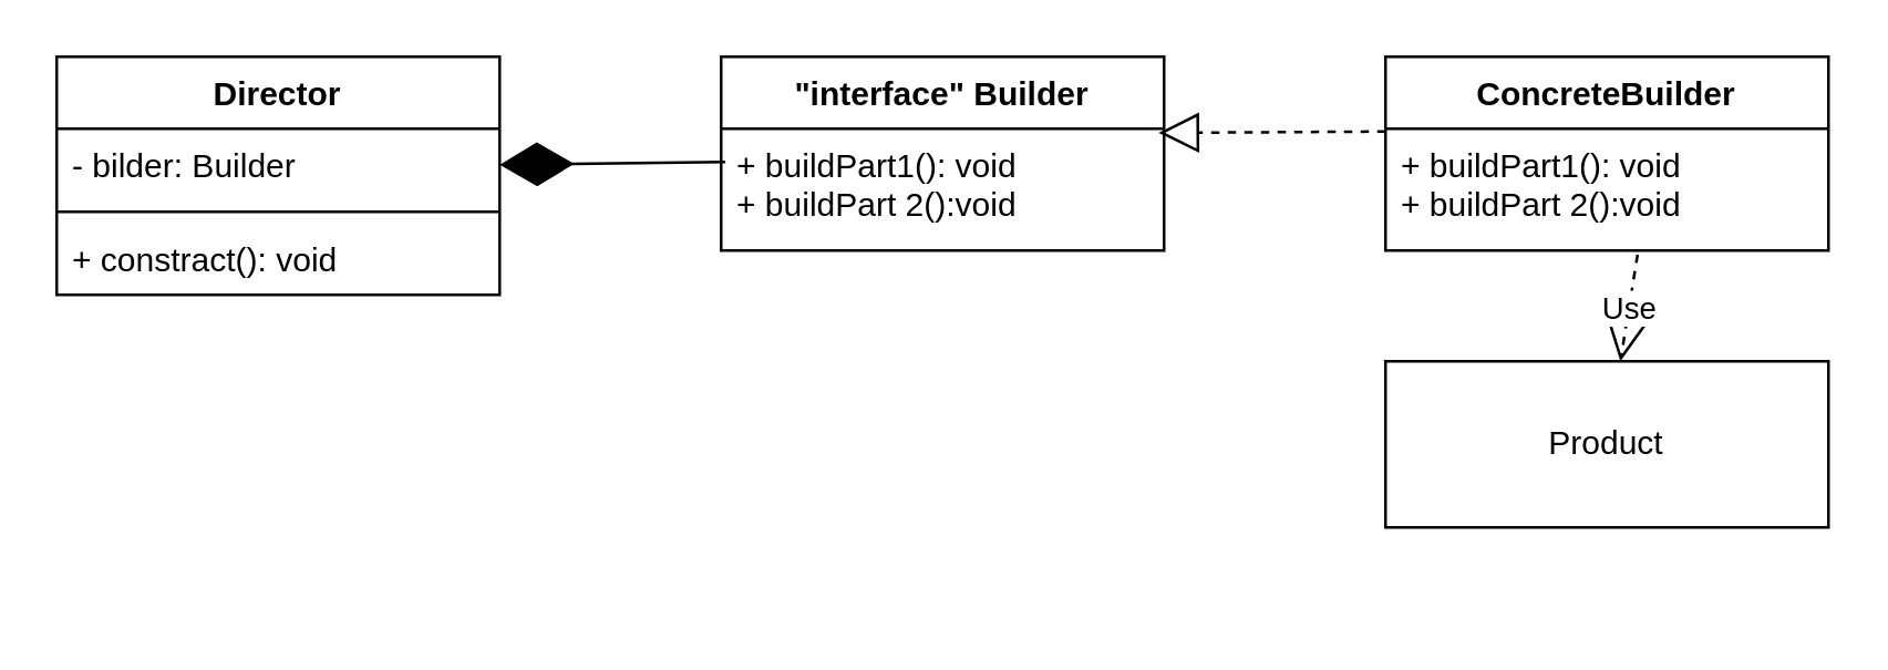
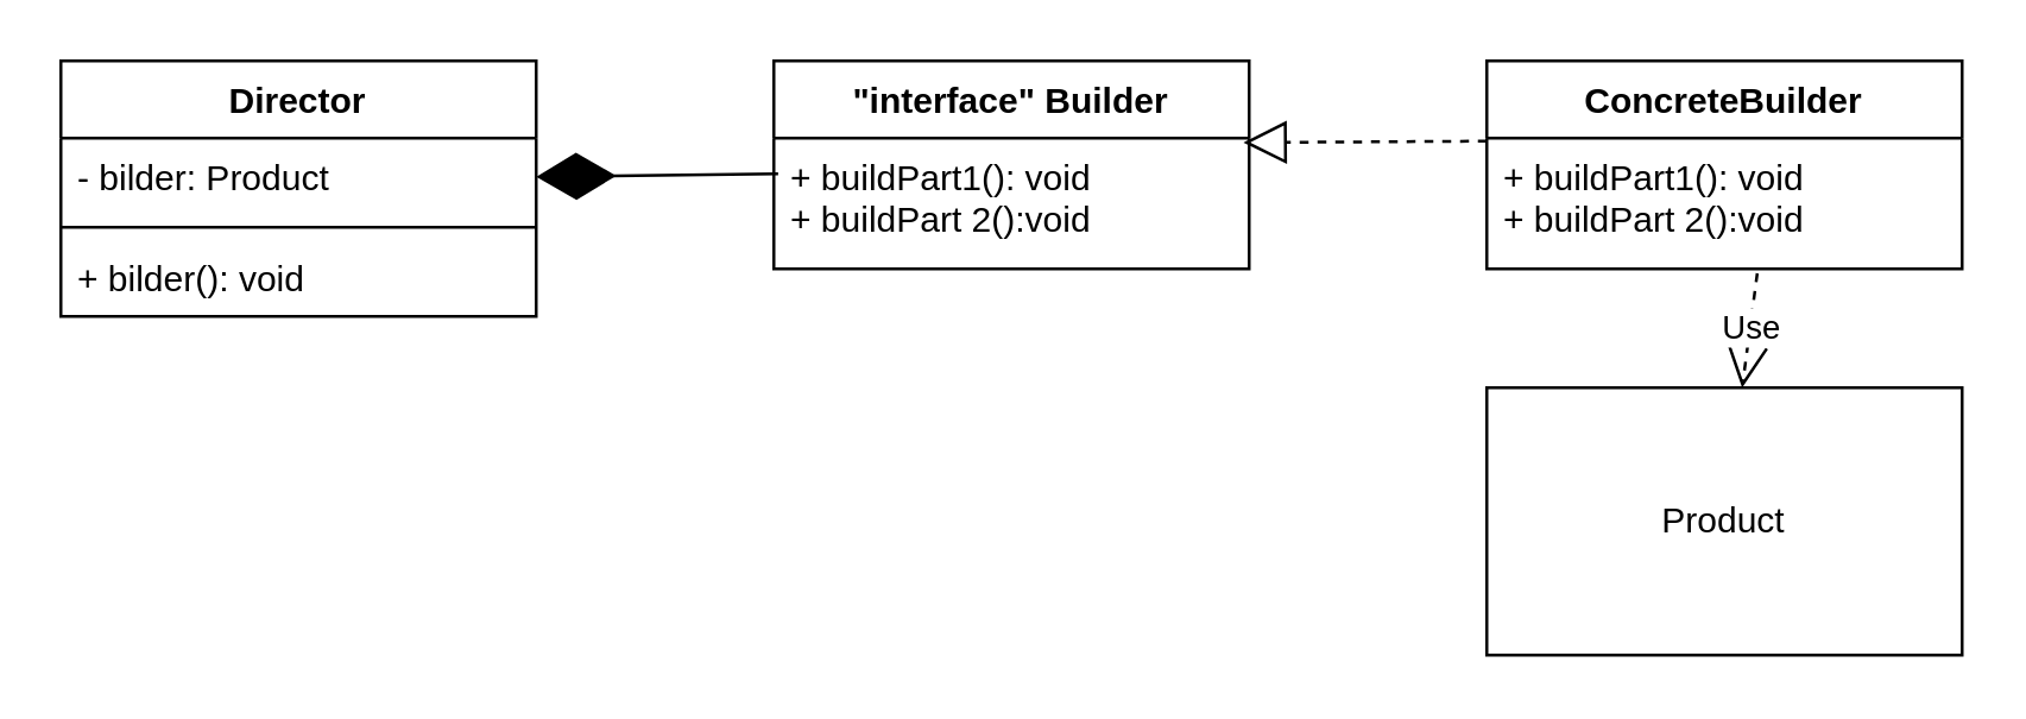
- <mxCell id="3" value="- bilder: Builder" style="text;strokeColor=none;fillColor=none;align=left;verticalAlign=top;spacingLeft=4;spacingRight=4;overflow=hidden;rotatable=0;points=[[0,0.5],[1,0.5]];portConstraint=eastwest;whiteSpace=wrap;html=1;" vertex="1" parent="2"><mxGeometry y="26" width="160" height="26" as="geometry" /></mxCell>
+ <mxCell id="3" value="- bilder: Product" style="text;strokeColor=none;fillColor=none;align=left;verticalAlign=top;spacingLeft=4;spacingRight=4;overflow=hidden;rotatable=0;points=[[0,0.5],[1,0.5]];portConstraint=eastwest;whiteSpace=wrap;html=1;" vertex="1" parent="2"><mxGeometry y="26" width="160" height="26" as="geometry" /></mxCell>
- <mxCell id="5" value="+ constract(): void" style="text;strokeColor=none;fillColor=none;align=left;verticalAlign=top;spacingLeft=4;spacingRight=4;overflow=hidden;rotatable=0;points=[[0,0.5],[1,0.5]];portConstraint=eastwest;whiteSpace=wrap;html=1;" vertex="1" parent="2"><mxGeometry y="60" width="160" height="26" as="geometry" /></mxCell>
+ <mxCell id="5" value="+ bilder(): void" style="text;strokeColor=none;fillColor=none;align=left;verticalAlign=top;spacingLeft=4;spacingRight=4;overflow=hidden;rotatable=0;points=[[0,0.5],[1,0.5]];portConstraint=eastwest;whiteSpace=wrap;html=1;" vertex="1" parent="2"><mxGeometry y="60" width="160" height="26" as="geometry" /></mxCell>
- <mxCell id="12" value="Product" style="html=1;whiteSpace=wrap;" vertex="1" parent="1"><mxGeometry x="500" y="130" width="160" height="60" as="geometry" /></mxCell>
+ <mxCell id="12" value="Product" style="html=1;whiteSpace=wrap;" vertex="1" parent="1"><mxGeometry x="500" y="130" width="160" height="90" as="geometry" /></mxCell>
